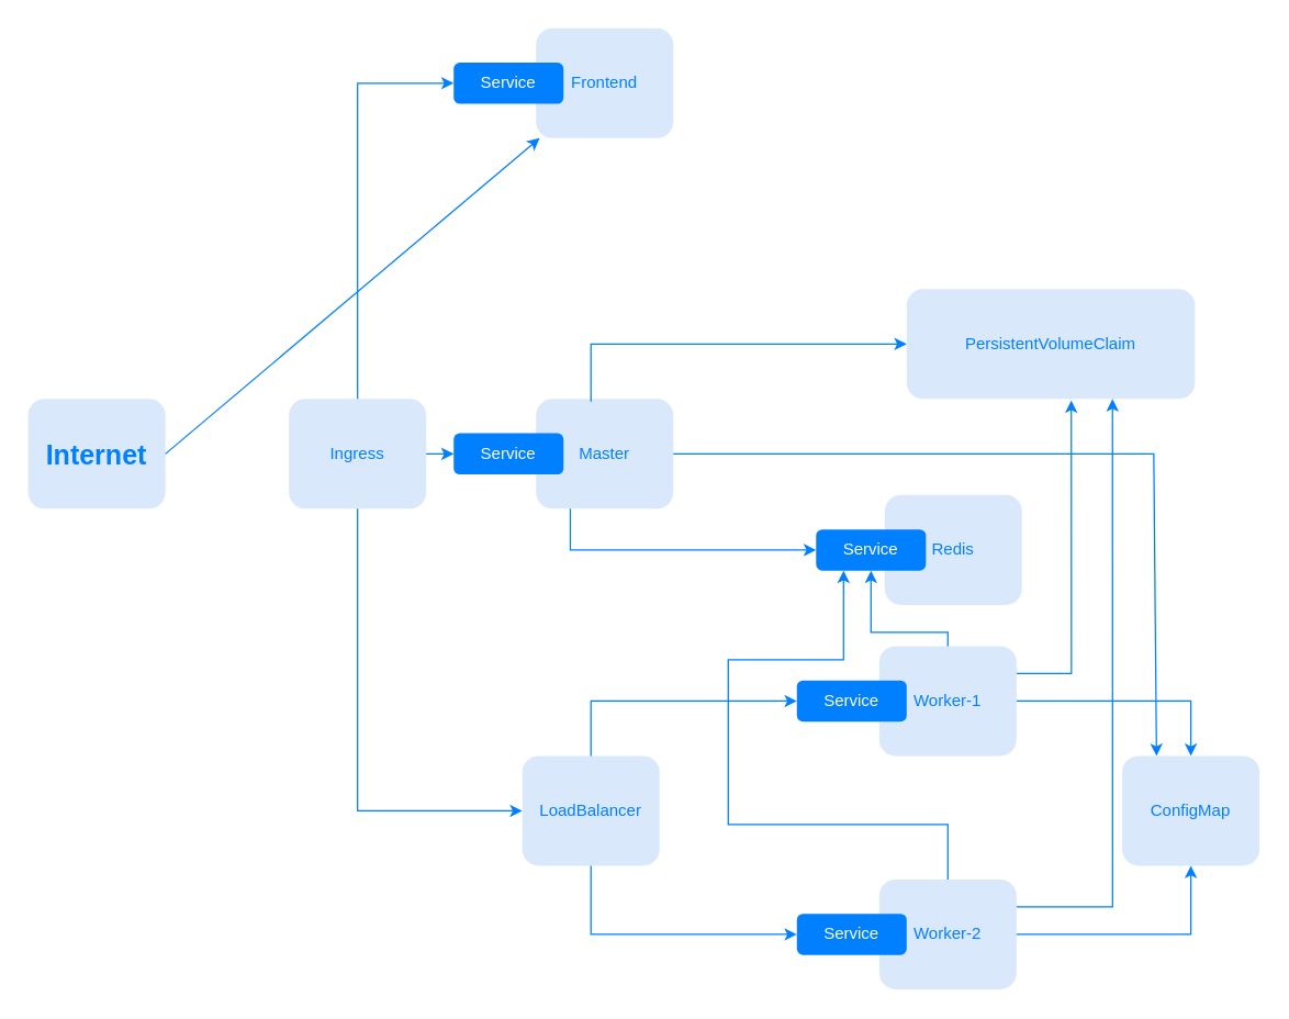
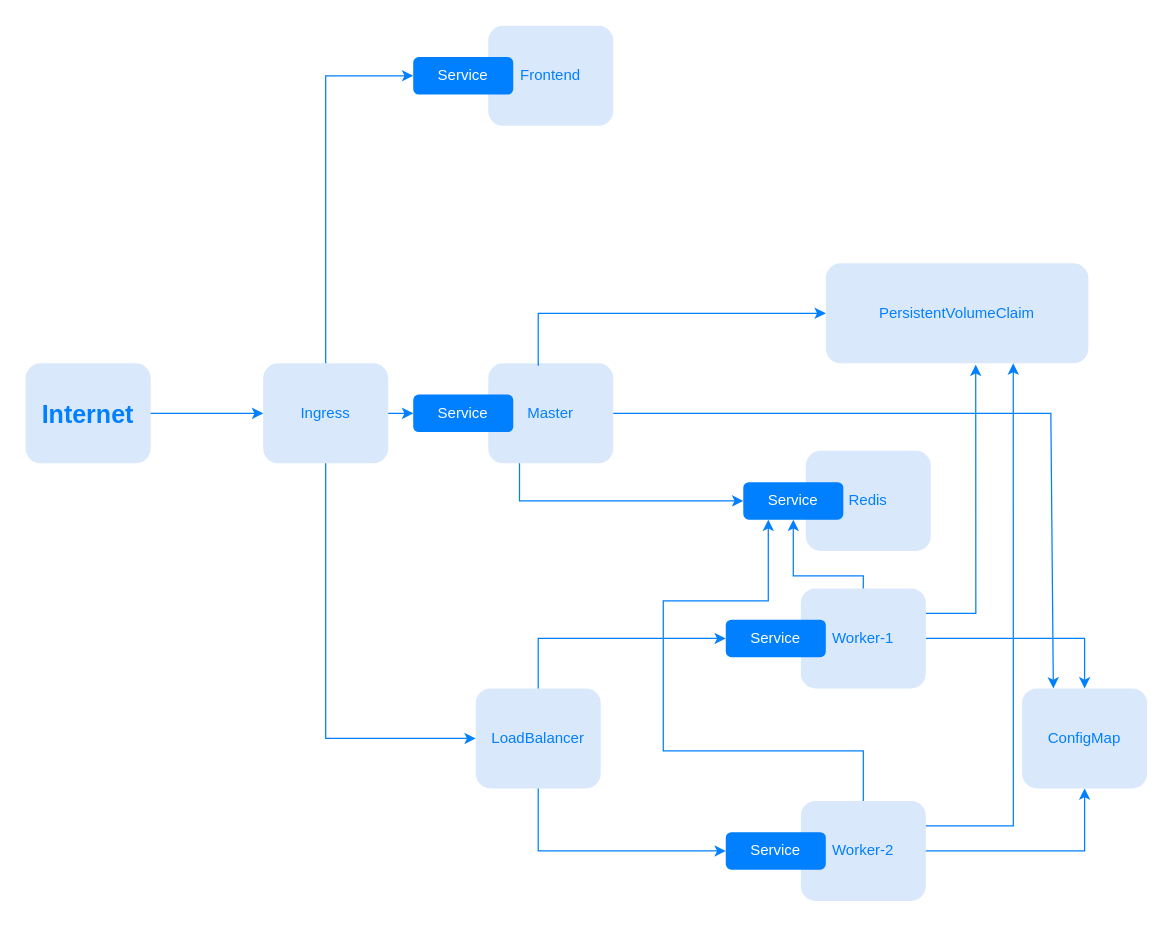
- <mxCell id="30" value="" style="endArrow=classic;html=1;rounded=0;fontColor=#FFFFFF;strokeColor=#007FFF;exitX=1;exitY=0.5;exitDx=0;exitDy=0;" edge="1" parent="1" source="29" target="6"><mxGeometry width="50" height="50" relative="1" as="geometry"><mxPoint x="180" y="420" as="sourcePoint" /><mxPoint x="340" y="389" as="targetPoint" /></mxGeometry></mxCell>
+ <mxCell id="30" value="" style="endArrow=classic;html=1;rounded=0;fontColor=#FFFFFF;strokeColor=#007FFF;entryX=0;entryY=0.5;entryDx=0;entryDy=0;exitX=1;exitY=0.5;exitDx=0;exitDy=0;" edge="1" parent="1" source="29" target="12"><mxGeometry width="50" height="50" relative="1" as="geometry"><mxPoint x="180" y="420" as="sourcePoint" /><mxPoint x="340" y="389" as="targetPoint" /></mxGeometry></mxCell>
